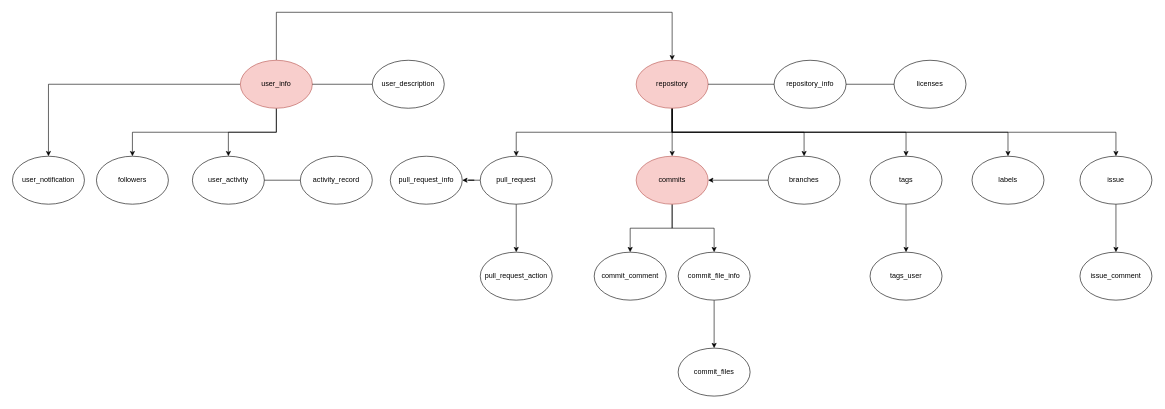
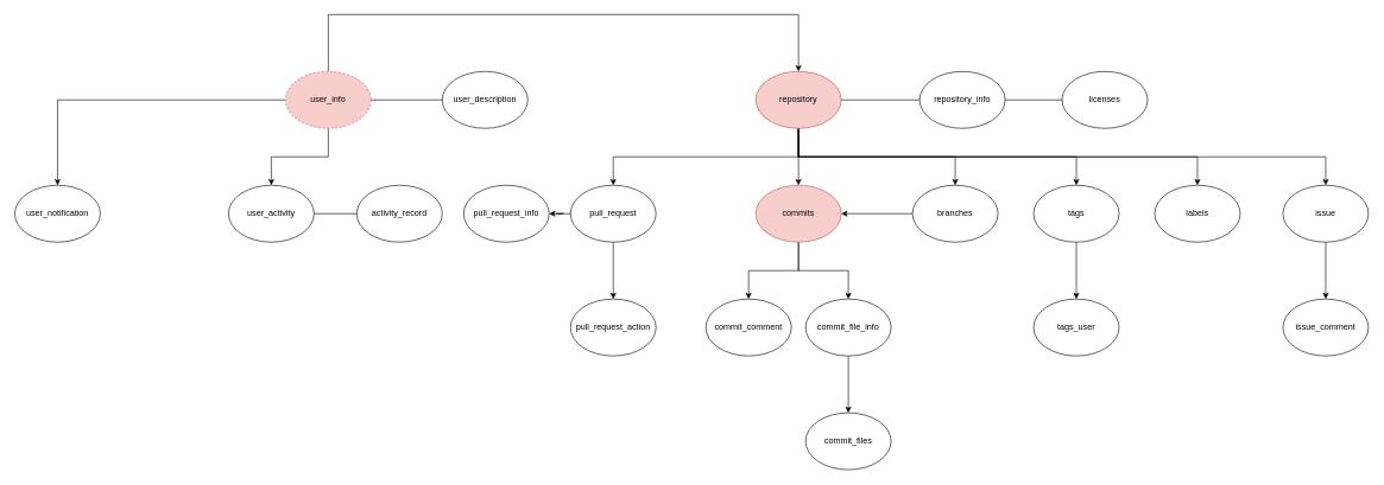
- <mxCell id="6" value="user_info" style="ellipse;whiteSpace=wrap;html=1;fillColor=#f8cecc;strokeColor=#b85450;" vertex="1" parent="1"><mxGeometry x="400" y="100" width="120" height="80" as="geometry" /></mxCell>
+ <mxCell id="6" value="user_info" style="ellipse;whiteSpace=wrap;html=1;fillColor=#f8cecc;strokeColor=#b85450;dashed=1;" vertex="1" parent="1"><mxGeometry x="400" y="100" width="120" height="80" as="geometry" /></mxCell>
- <mxCell id="2" value="" style="edgeStyle=orthogonalEdgeStyle;rounded=0;orthogonalLoop=1;jettySize=auto;html=1;" edge="1" parent="1" source="6" target="9"><mxGeometry relative="1" as="geometry"><Array as="points"><mxPoint x="460" y="220" /><mxPoint x="220" y="220" /></Array></mxGeometry></mxCell>
- <mxCell id="9" value="followers" style="ellipse;whiteSpace=wrap;html=1;" vertex="1" parent="1"><mxGeometry x="160" y="260" width="120" height="80" as="geometry" /></mxCell>
